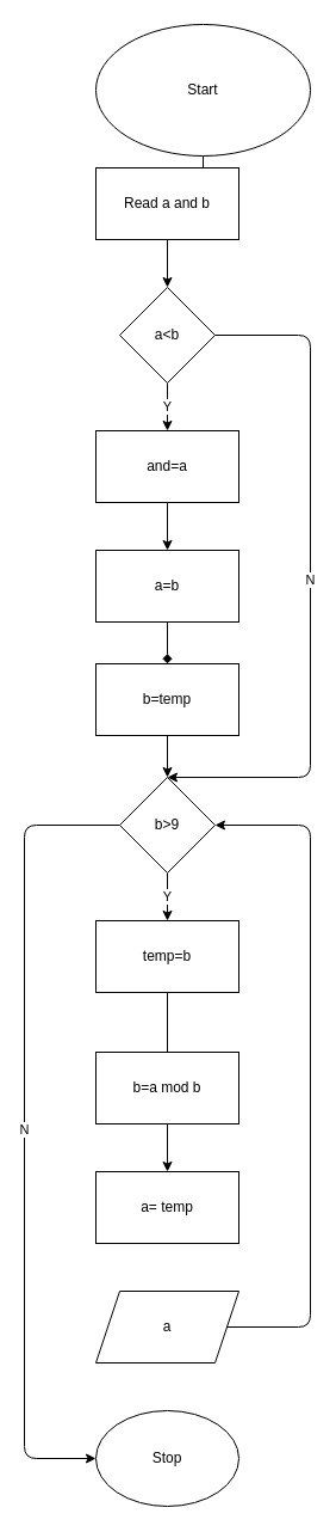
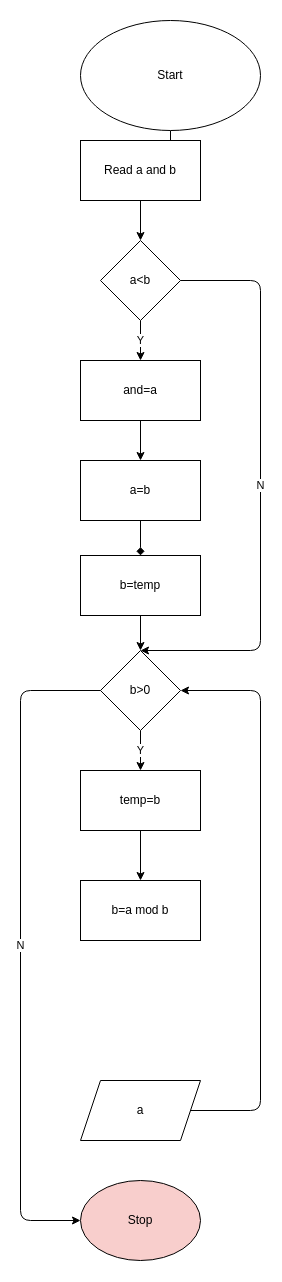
- <mxCell id="15" value="b&amp;gt;9" style="rhombus;whiteSpace=wrap;html=1;" vertex="1" parent="1"><mxGeometry x="100" y="650" width="80" height="80" as="geometry" /></mxCell>
+ <mxCell id="15" value="b&amp;gt;0" style="rhombus;whiteSpace=wrap;html=1;" vertex="1" parent="1"><mxGeometry x="100" y="650" width="80" height="80" as="geometry" /></mxCell>
- <mxCell id="16" value="" style="edgeStyle=orthogonalEdgeStyle;rounded=0;orthogonalLoop=1;jettySize=auto;html=1;endArrow=none;" edge="1" parent="1" source="17" target="19"><mxGeometry relative="1" as="geometry" /></mxCell>
+ <mxCell id="16" value="" style="edgeStyle=orthogonalEdgeStyle;rounded=0;orthogonalLoop=1;jettySize=auto;html=1;" edge="1" parent="1" source="17" target="19"><mxGeometry relative="1" as="geometry" /></mxCell>
- <mxCell id="18" value="" style="edgeStyle=orthogonalEdgeStyle;rounded=0;orthogonalLoop=1;jettySize=auto;html=1;" edge="1" parent="1" source="19" target="20"><mxGeometry relative="1" as="geometry" /></mxCell>
- <mxCell id="20" value="a= temp" style="rounded=0;whiteSpace=wrap;html=1;" vertex="1" parent="1"><mxGeometry x="80" y="980" width="120" height="60" as="geometry" /></mxCell>
- <mxCell id="22" value="Stop" style="ellipse;whiteSpace=wrap;html=1;" vertex="1" parent="1"><mxGeometry x="80" y="1180" width="120" height="80" as="geometry" /></mxCell>
+ <mxCell id="22" value="Stop" style="ellipse;whiteSpace=wrap;html=1;fillColor=#f8cecc;" vertex="1" parent="1"><mxGeometry x="80" y="1180" width="120" height="80" as="geometry" /></mxCell>
